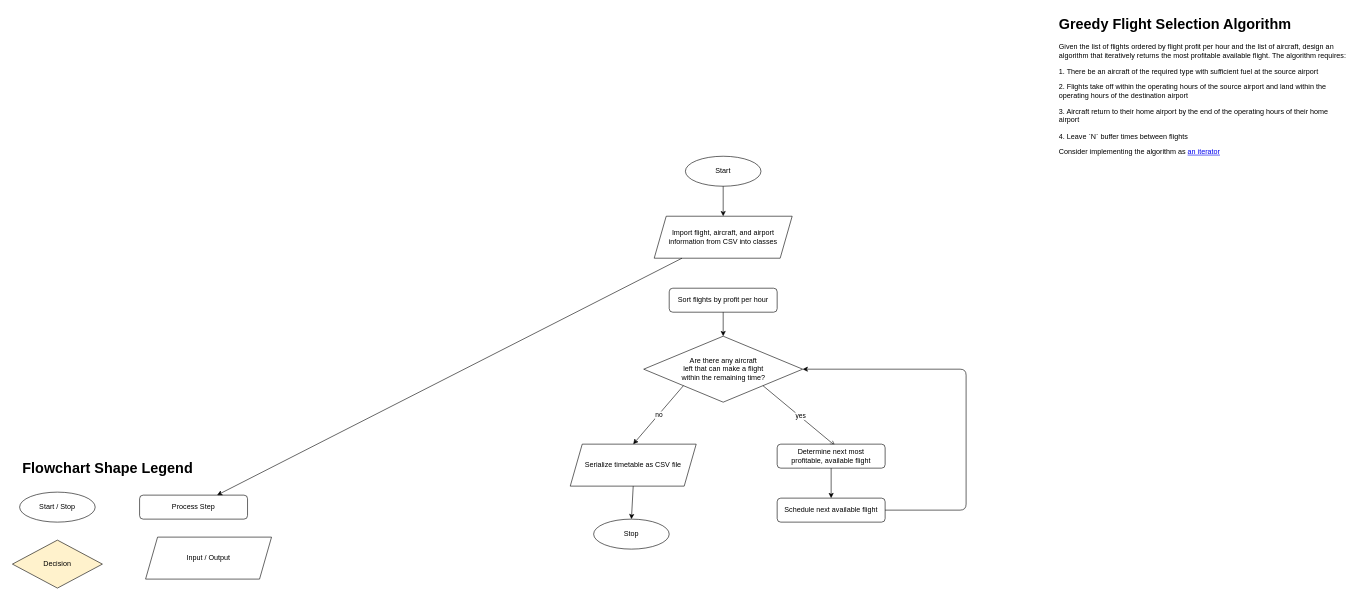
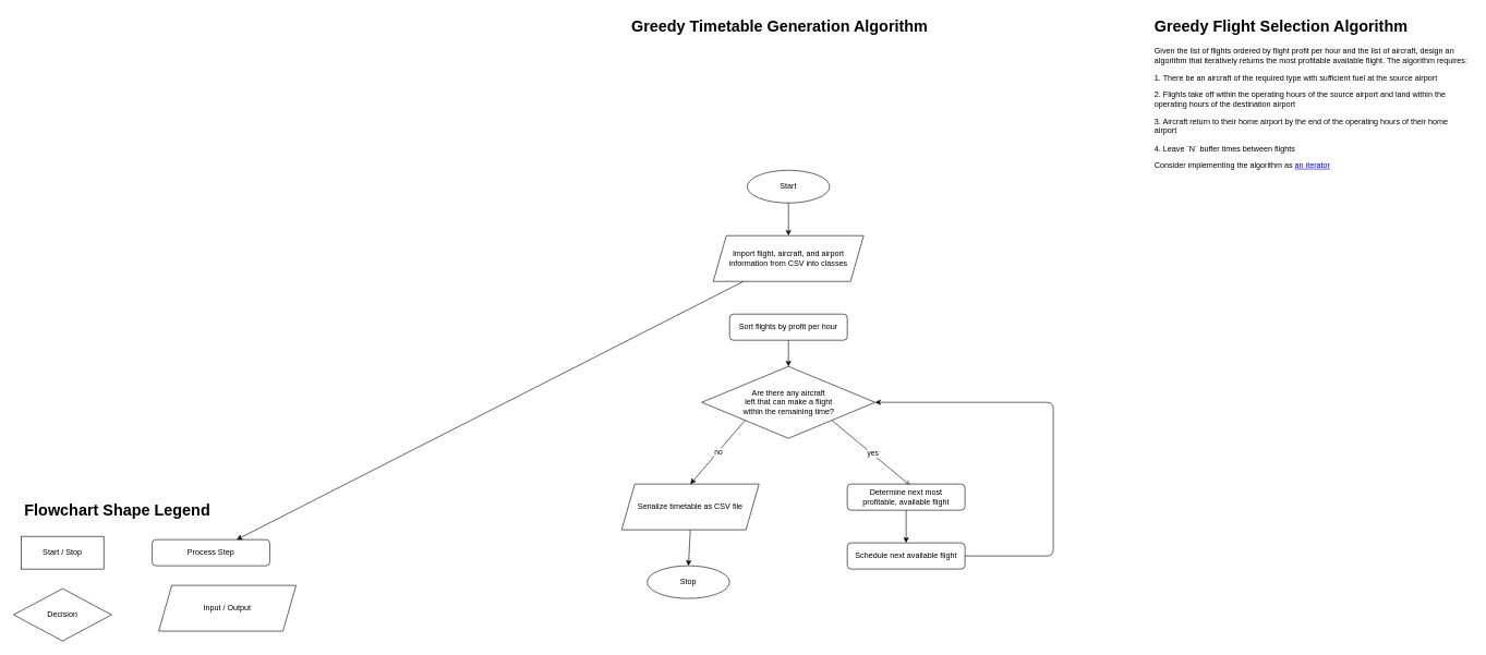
+ <mxCell id="7" value="&lt;h1&gt;Greedy Timetable Generation Algorithm&lt;/h1&gt;&lt;p&gt;&lt;br&gt;&lt;/p&gt;" style="text;html=1;strokeColor=none;fillColor=none;spacing=5;spacingTop=-20;whiteSpace=wrap;overflow=hidden;rounded=0;" vertex="1" parent="1"><mxGeometry x="960" y="20" width="490" height="40" as="geometry" /></mxCell>
- <mxCell id="3" value="Start / Stop" style="ellipse;whiteSpace=wrap;html=1;" vertex="1" parent="1"><mxGeometry x="32" y="820" width="126" height="50" as="geometry" /></mxCell>
+ <mxCell id="3" value="Start / Stop" style="whiteSpace=wrap;html=1;rounded=0;" vertex="1" parent="1"><mxGeometry x="32" y="820" width="126" height="50" as="geometry" /></mxCell>
- <mxCell id="5" value="Decision" style="rhombus;whiteSpace=wrap;html=1;fillColor=#fff2cc;" vertex="1" parent="1"><mxGeometry x="20" y="900" width="150" height="80" as="geometry" /></mxCell>
+ <mxCell id="5" value="Decision" style="rhombus;whiteSpace=wrap;html=1;" vertex="1" parent="1"><mxGeometry x="20" y="900" width="150" height="80" as="geometry" /></mxCell>
